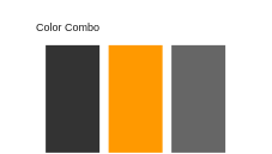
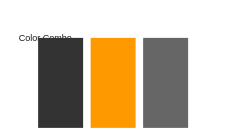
- <mxCell id="2" value="Color Combo" style="text;html=1;strokeColor=none;fillColor=none;align=center;verticalAlign=middle;whiteSpace=wrap;rounded=0;shadow=0;glass=0;sketch=0;fontColor=#1A1A1A;" parent="1" vertex="1"><mxGeometry x="20" y="20" width="110" height="20" as="geometry" /></mxCell>
+ <mxCell id="2" value="Color Combo" style="text;html=1;strokeColor=none;fillColor=none;align=center;verticalAlign=middle;whiteSpace=wrap;rounded=0;shadow=0;glass=0;sketch=0;fontColor=#1A1A1A;" parent="1" vertex="1"><mxGeometry x="5" y="40" width="110" height="20" as="geometry" /></mxCell>
